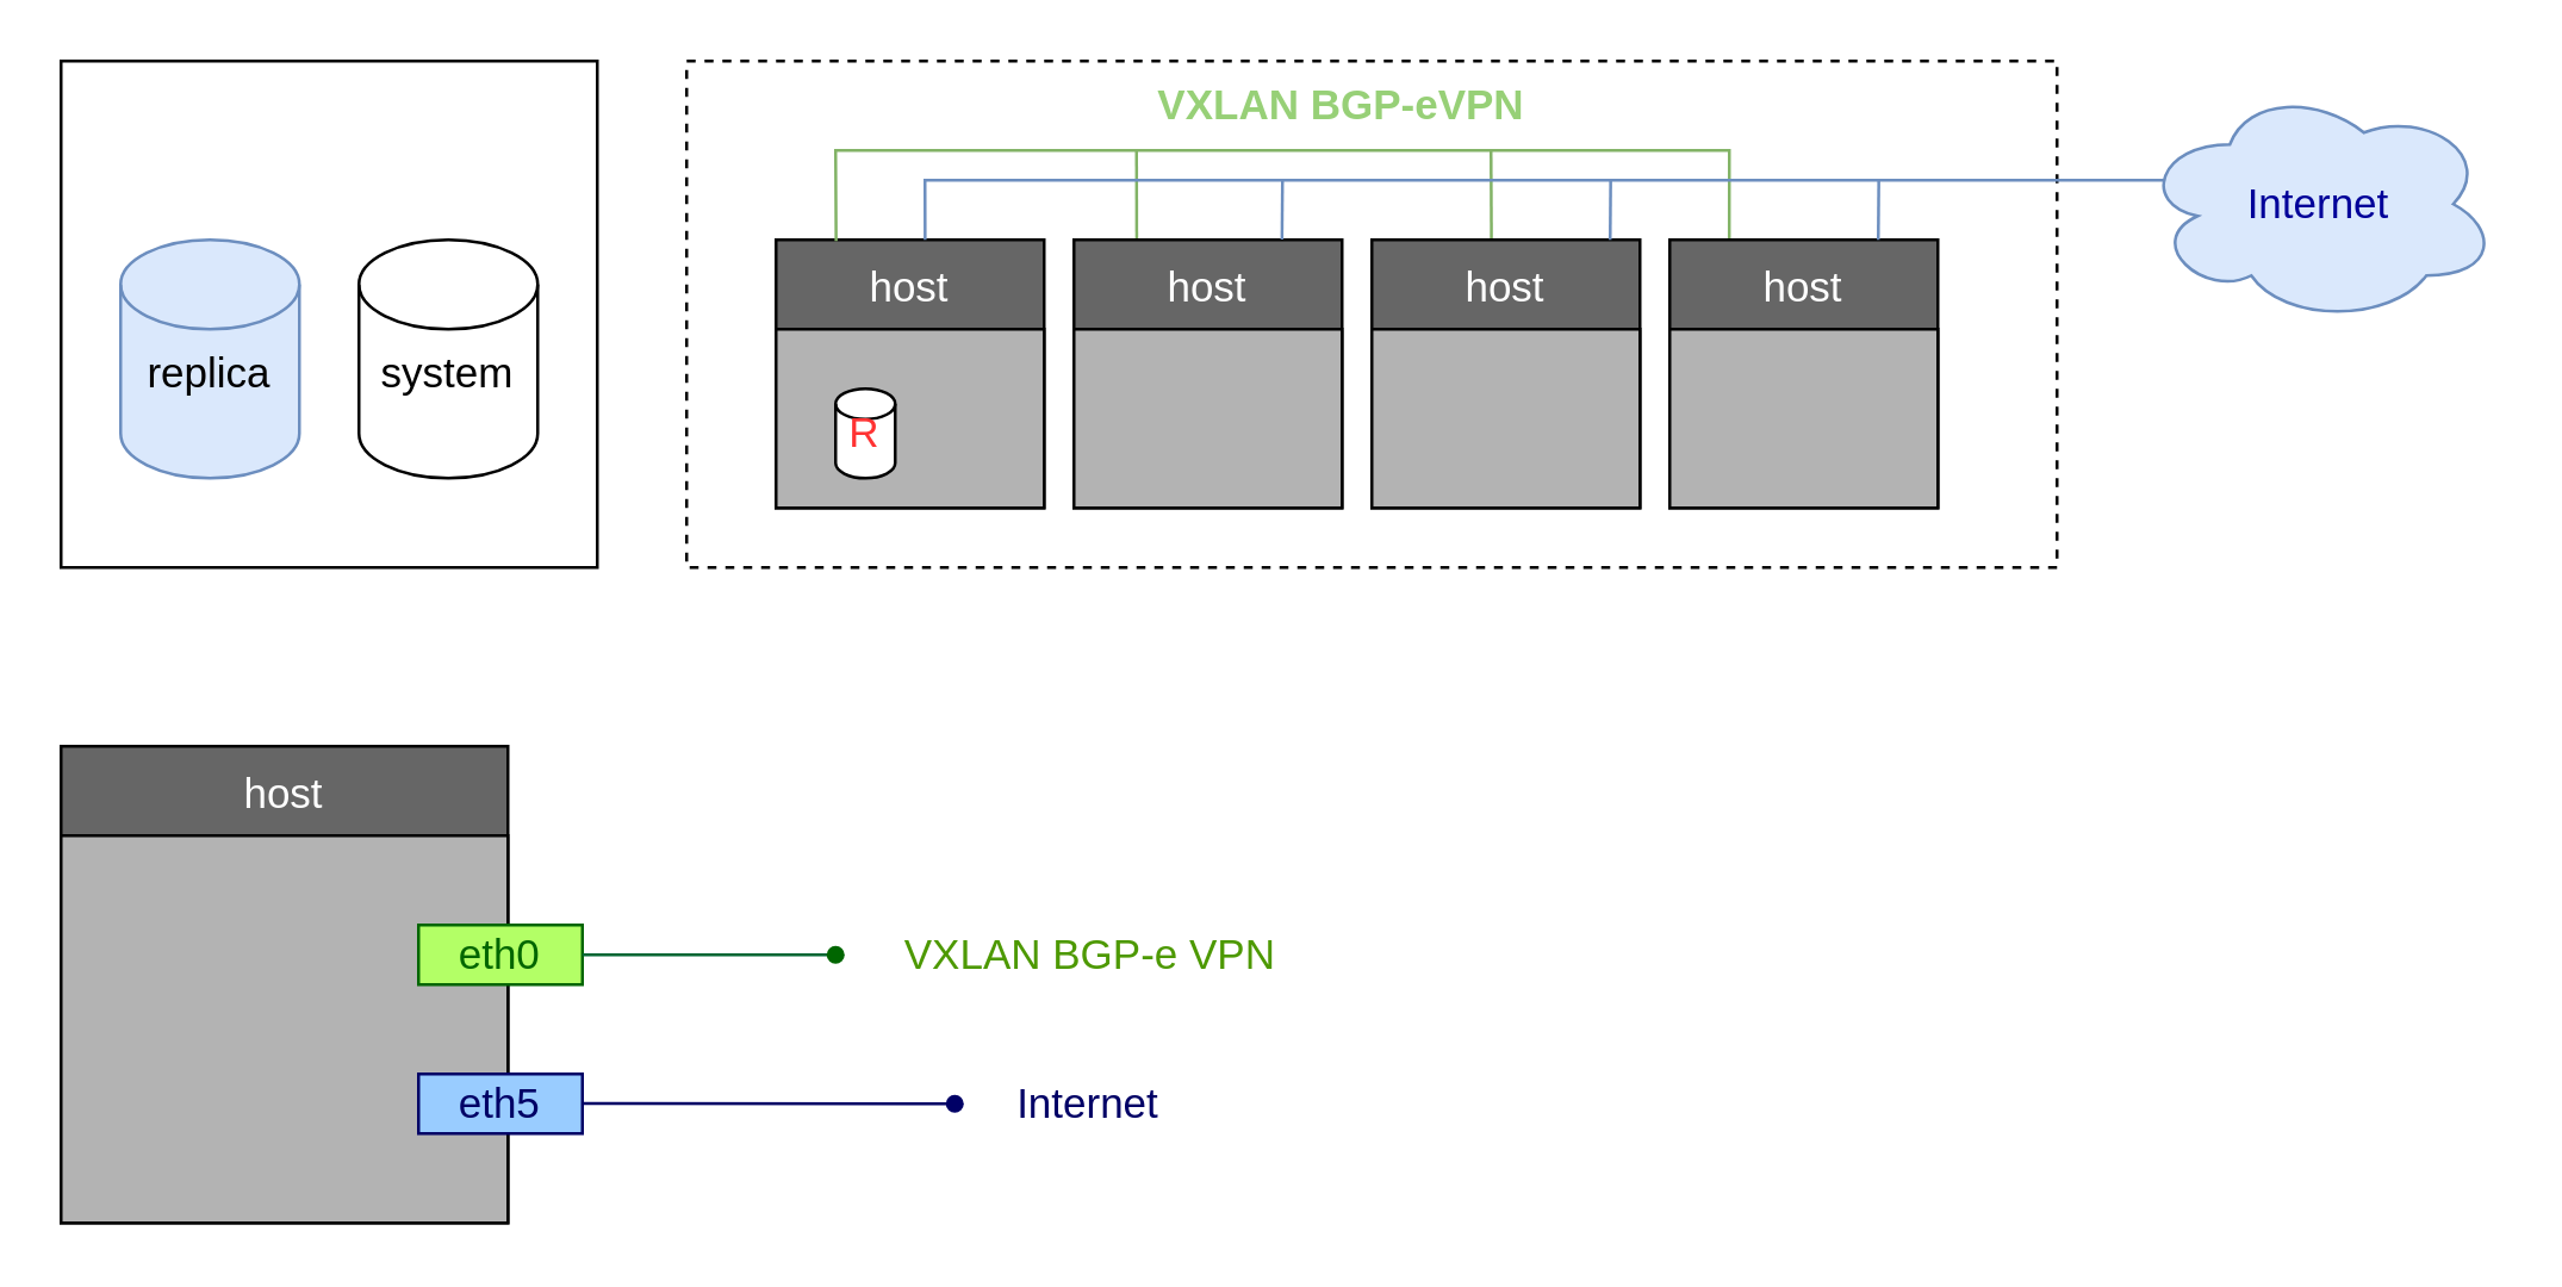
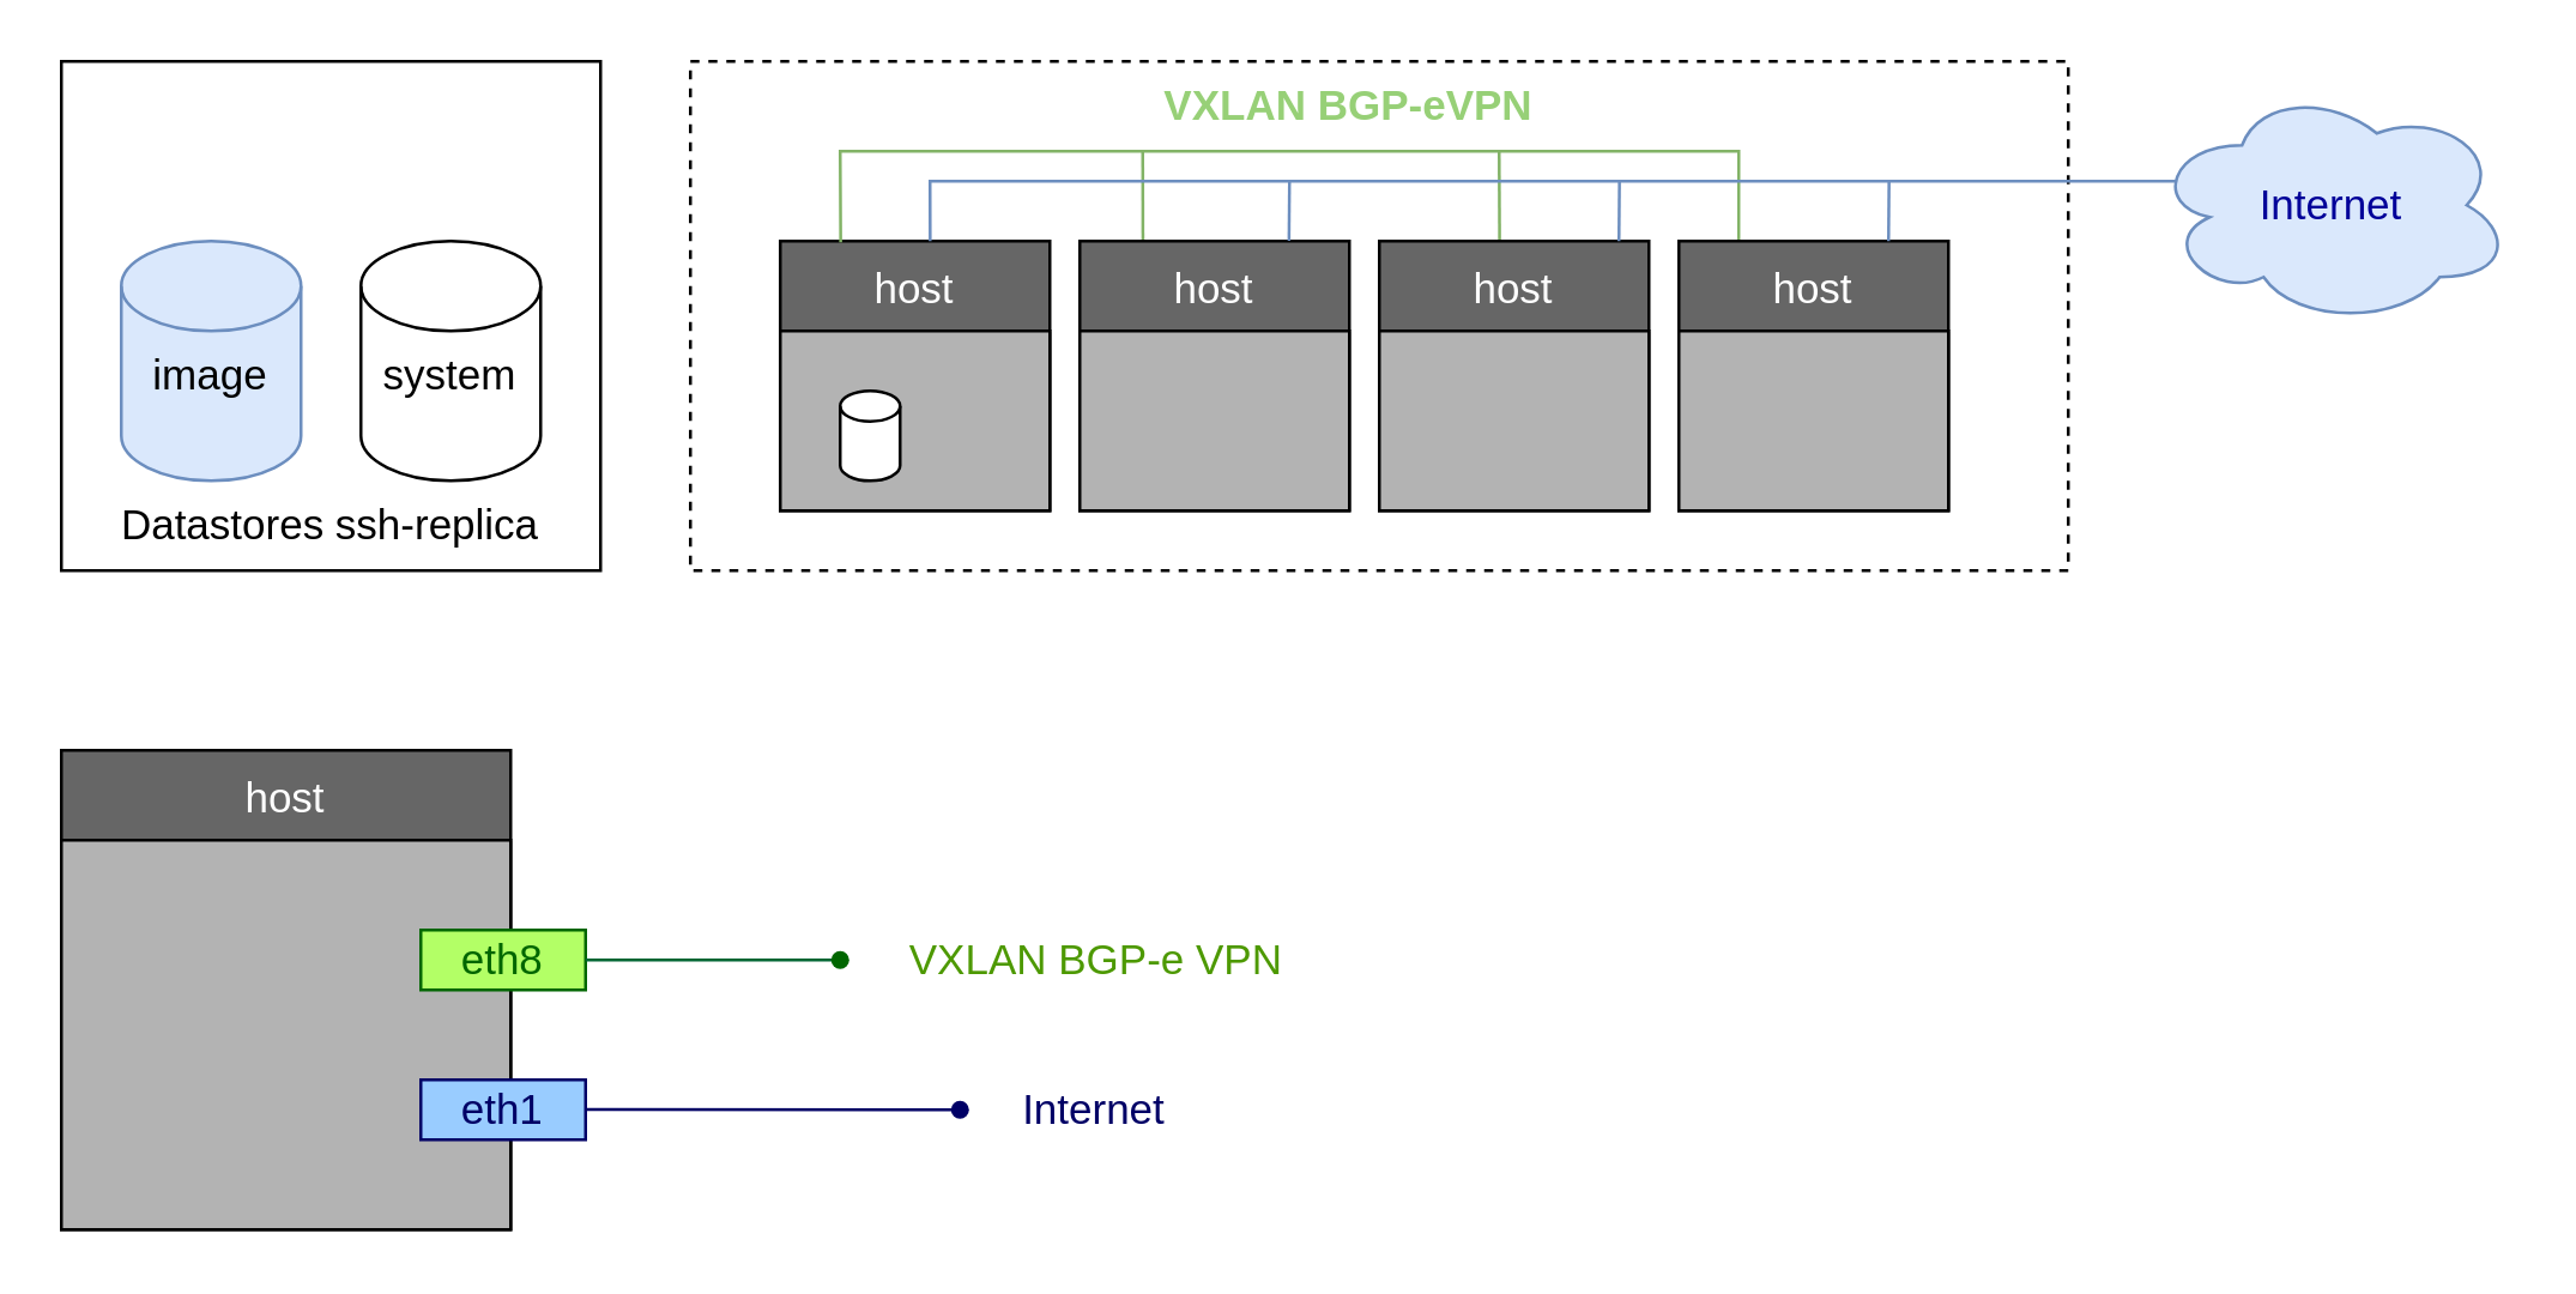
- <mxCell id="8" value="replica" style="text;html=1;strokeColor=none;fillColor=none;align=center;verticalAlign=middle;whiteSpace=wrap;rounded=0;fontSize=14;fontFamily=Helvetica;" parent="1" vertex="1"><mxGeometry x="35" y="110" width="70" height="30" as="geometry" /></mxCell>
+ <mxCell id="8" value="image" style="text;html=1;strokeColor=none;fillColor=none;align=center;verticalAlign=middle;whiteSpace=wrap;rounded=0;fontSize=14;fontFamily=Helvetica;" parent="1" vertex="1"><mxGeometry x="35" y="110" width="70" height="30" as="geometry" /></mxCell>
- <mxCell id="23" value="&lt;font color=&quot;#ff3333&quot;&gt;R&lt;/font&gt;" style="text;html=1;strokeColor=none;fillColor=none;align=center;verticalAlign=middle;whiteSpace=wrap;rounded=0;fontFamily=Helvetica;fontSize=14;fontColor=#FFFFFF;" parent="1" vertex="1"><mxGeometry x="280" y="130" width="20" height="30" as="geometry" /></mxCell>
+ <mxCell id="7" value="Datastores ssh-replica" style="text;html=1;strokeColor=none;fillColor=none;align=center;verticalAlign=middle;whiteSpace=wrap;rounded=0;fontSize=14;fontFamily=Helvetica;" parent="1" vertex="1"><mxGeometry x="20" y="160" width="180" height="30" as="geometry" /></mxCell>
- <mxCell id="31" value="&lt;font color=&quot;#006600&quot; style=&quot;font-size: 14px&quot;&gt;eth0&lt;/font&gt;" style="rounded=0;whiteSpace=wrap;html=1;strokeColor=#006600;fillColor=#B3FF66;shadow=0;" parent="1" vertex="1"><mxGeometry x="140" y="310" width="55" height="20" as="geometry" /></mxCell>
+ <mxCell id="31" value="&lt;font color=&quot;#006600&quot; style=&quot;font-size: 14px&quot;&gt;eth8&lt;/font&gt;" style="rounded=0;whiteSpace=wrap;html=1;strokeColor=#006600;fillColor=#B3FF66;shadow=0;" parent="1" vertex="1"><mxGeometry x="140" y="310" width="55" height="20" as="geometry" /></mxCell>
- <mxCell id="32" value="&lt;font color=&quot;#000066&quot;&gt;&lt;font style=&quot;font-size: 14px&quot;&gt;eth5&lt;/font&gt;&lt;br&gt;&lt;/font&gt;" style="rounded=0;whiteSpace=wrap;html=1;strokeColor=#000066;fillColor=#99CCFF;shadow=0;" parent="1" vertex="1"><mxGeometry x="140" y="360" width="55" height="20" as="geometry" /></mxCell>
+ <mxCell id="32" value="&lt;font color=&quot;#000066&quot;&gt;&lt;font style=&quot;font-size: 14px&quot;&gt;eth1&lt;/font&gt;&lt;br&gt;&lt;/font&gt;" style="rounded=0;whiteSpace=wrap;html=1;strokeColor=#000066;fillColor=#99CCFF;shadow=0;" parent="1" vertex="1"><mxGeometry x="140" y="360" width="55" height="20" as="geometry" /></mxCell>
